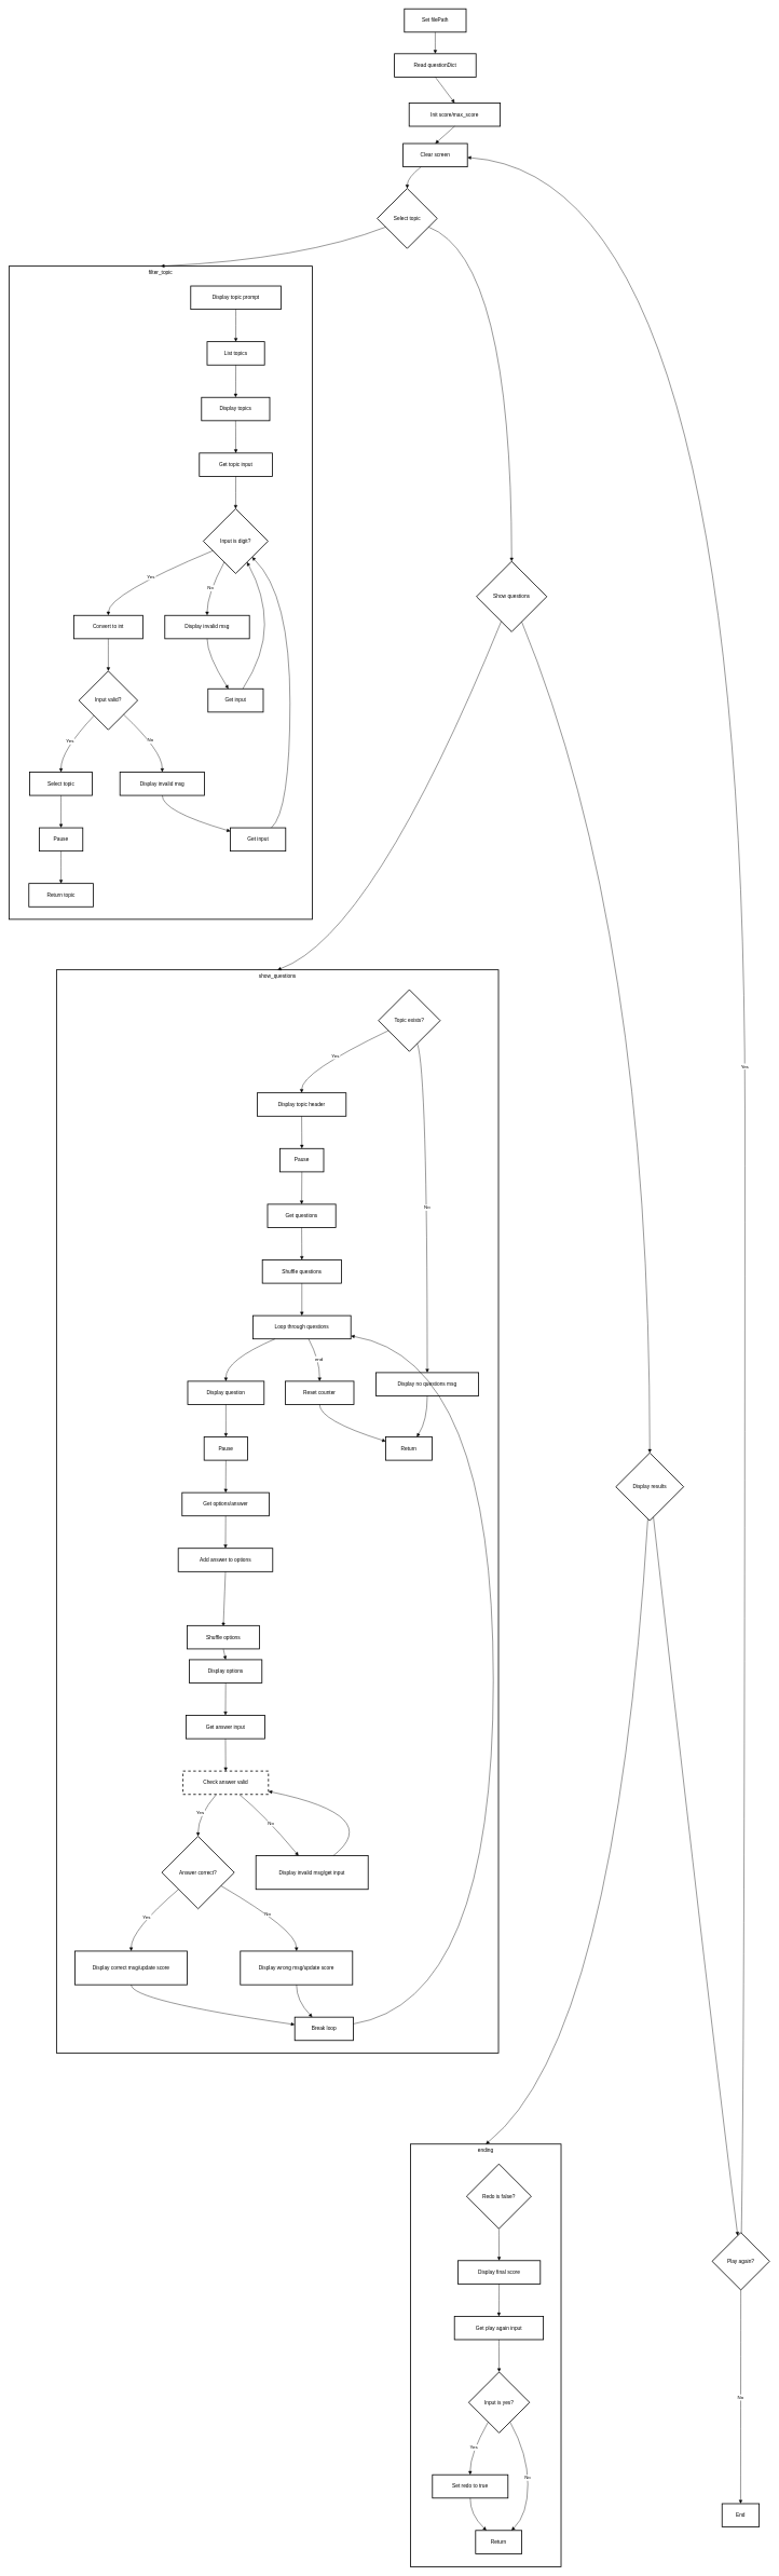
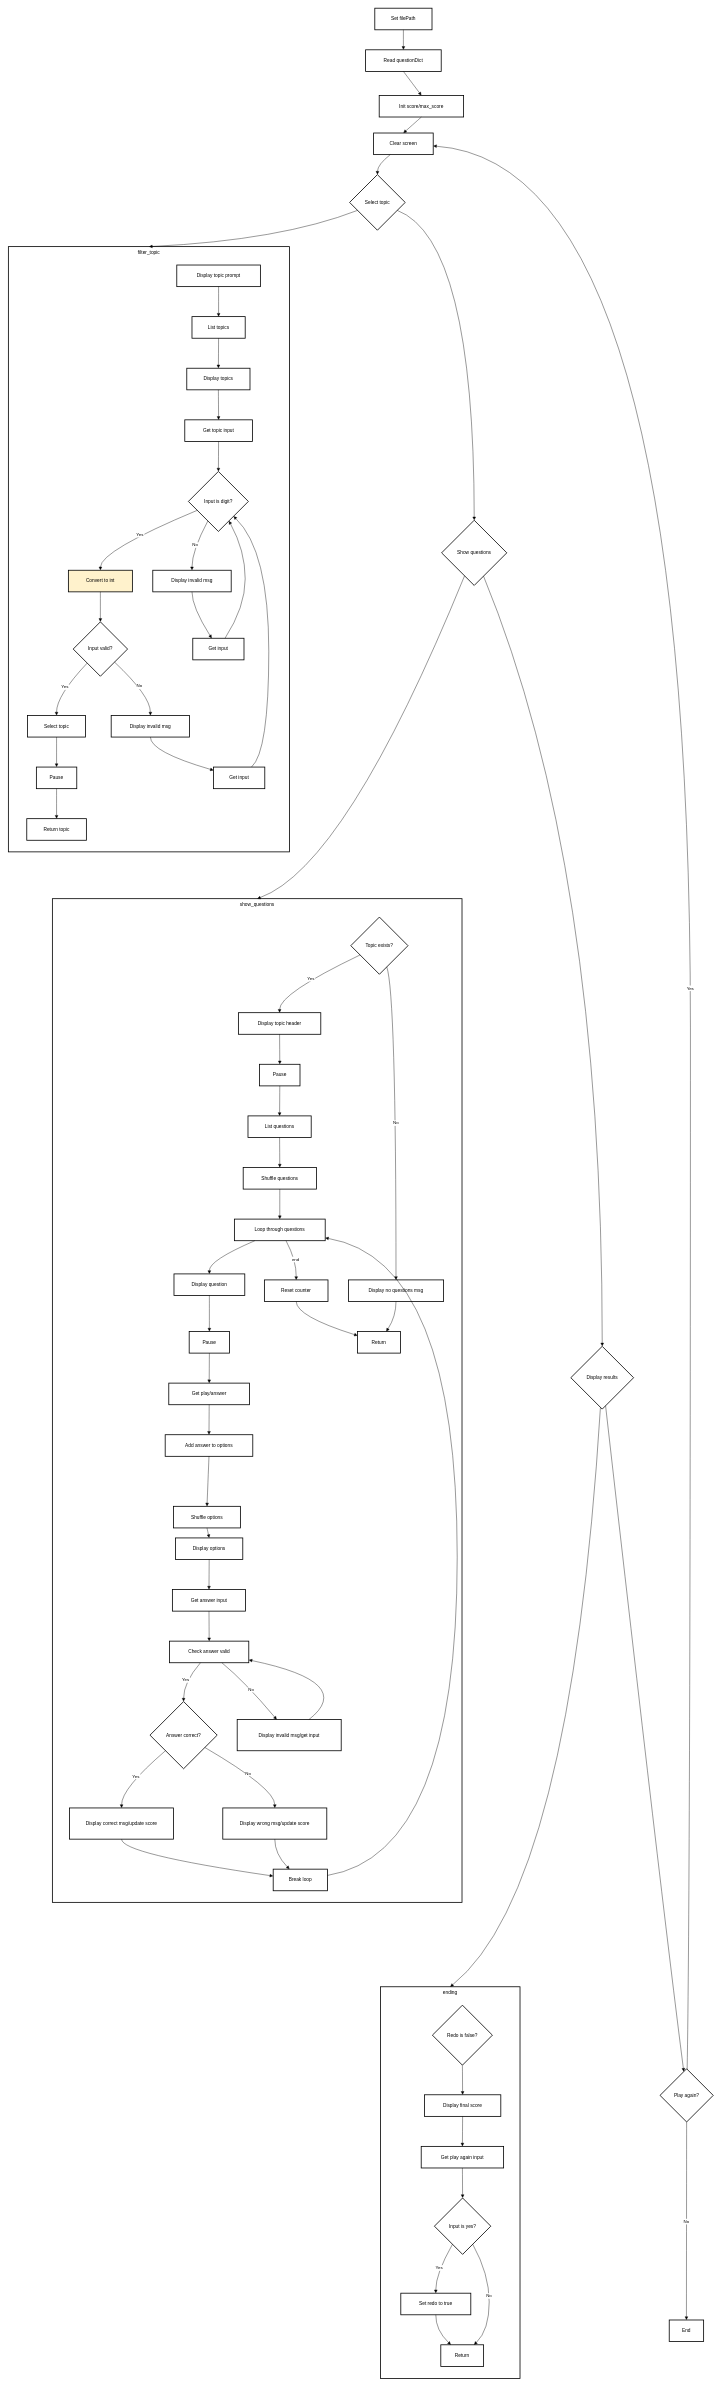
- <mxCell id="69" value="Convert to int" style="whiteSpace=wrap;strokeWidth=2;" vertex="1" parent="63"><mxGeometry x="150" y="809" width="160" height="54" as="geometry" /></mxCell>
+ <mxCell id="69" value="Convert to int" style="whiteSpace=wrap;strokeWidth=2;fillColor=#fff2cc;" vertex="1" parent="63"><mxGeometry x="150" y="809" width="160" height="54" as="geometry" /></mxCell>
- <mxCell id="19" value="Get questions" style="whiteSpace=wrap;strokeWidth=2;" vertex="1" parent="15"><mxGeometry x="489" y="543" width="158" height="54" as="geometry" /></mxCell>
+ <mxCell id="19" value="List questions" style="whiteSpace=wrap;strokeWidth=2;" vertex="1" parent="15"><mxGeometry x="489" y="543" width="158" height="54" as="geometry" /></mxCell>
- <mxCell id="37" value="Display no questions msg" style="whiteSpace=wrap;strokeWidth=2;" vertex="1" parent="15"><mxGeometry x="740" y="933" width="238" height="54" as="geometry" /></mxCell>
+ <mxCell id="37" value="Display no questions msg" style="whiteSpace=wrap;strokeWidth=2;" vertex="1" parent="15"><mxGeometry x="740" y="953" width="238" height="54" as="geometry" /></mxCell>
- <mxCell id="22" value="Display question" style="whiteSpace=wrap;strokeWidth=2;" vertex="1" parent="15"><mxGeometry x="304" y="953" width="177" height="54" as="geometry" /></mxCell>
+ <mxCell id="22" value="Display question" style="whiteSpace=wrap;strokeWidth=2;" vertex="1" parent="15"><mxGeometry x="304" y="938" width="177" height="54" as="geometry" /></mxCell>
- <mxCell id="24" value="Get options/answer" style="whiteSpace=wrap;strokeWidth=2;" vertex="1" parent="15"><mxGeometry x="291" y="1211" width="202" height="54" as="geometry" /></mxCell>
+ <mxCell id="24" value="Get play/answer" style="whiteSpace=wrap;strokeWidth=2;" vertex="1" parent="15"><mxGeometry x="291" y="1211" width="202" height="54" as="geometry" /></mxCell>
- <mxCell id="47" value="" style="curved=1;startArrow=none;endArrow=diamond;exitX=0.5;exitY=1;entryX=0.5;entryY=0;rounded=0;" edge="1" parent="15" source="25" target="26"><mxGeometry relative="1" as="geometry"><Array as="points" /></mxGeometry></mxCell>
+ <mxCell id="47" value="" style="curved=1;startArrow=none;endArrow=block;exitX=0.5;exitY=1;entryX=0.5;entryY=0;rounded=0;" edge="1" parent="15" source="25" target="26"><mxGeometry relative="1" as="geometry"><Array as="points" /></mxGeometry></mxCell>
- <mxCell id="29" value="Check answer valid" style="whiteSpace=wrap;strokeWidth=2;dashed=1;" vertex="1" parent="15"><mxGeometry x="293" y="1856" width="198" height="54" as="geometry" /></mxCell>
+ <mxCell id="29" value="Check answer valid" style="whiteSpace=wrap;strokeWidth=2;" vertex="1" parent="15"><mxGeometry x="293" y="1856" width="198" height="54" as="geometry" /></mxCell>
